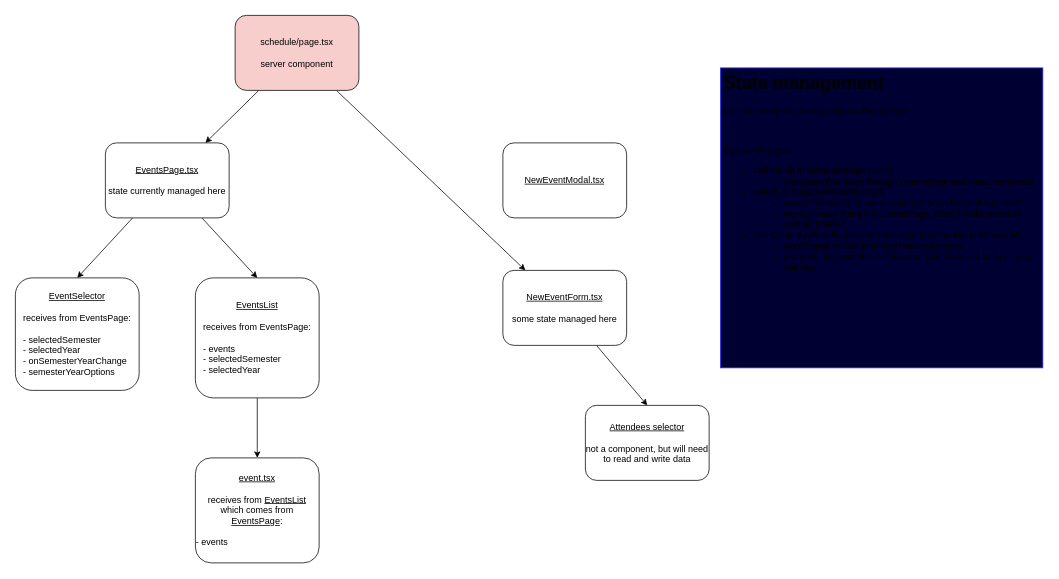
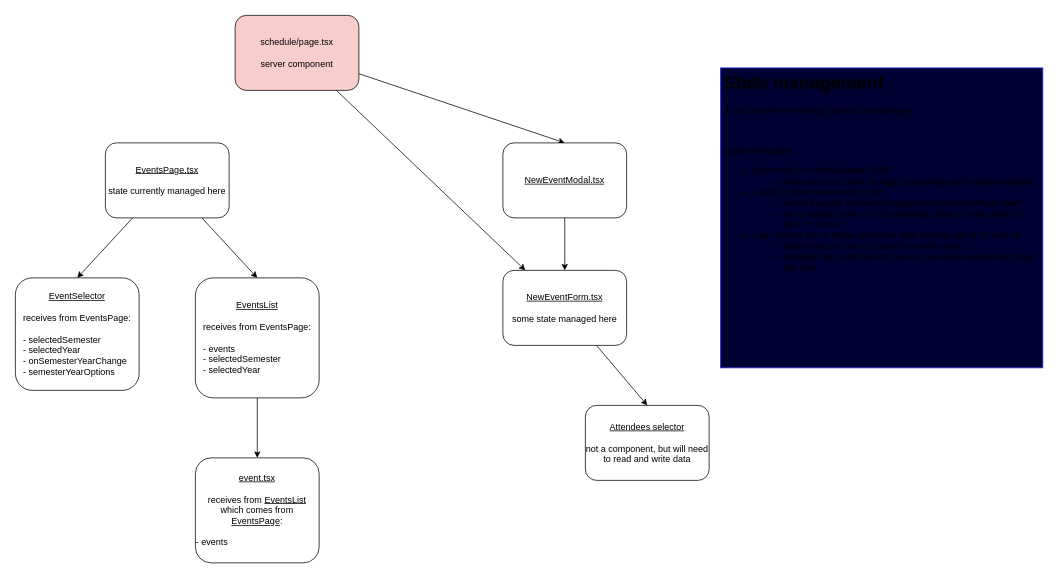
- <mxCell id="3" style="edgeStyle=none;html=1;" edge="1" parent="1" source="4" target="7"><mxGeometry relative="1" as="geometry" /></mxCell>
+ <mxCell id="3" style="edgeStyle=none;html=1;entryX=0.5;entryY=0;entryDx=0;entryDy=0;" edge="1" parent="1" source="4" target="9"><mxGeometry relative="1" as="geometry" /></mxCell>
+ <mxCell id="8" value="" style="edgeStyle=none;html=1;" edge="1" parent="1" source="9" target="15"><mxGeometry relative="1" as="geometry" /></mxCell>
